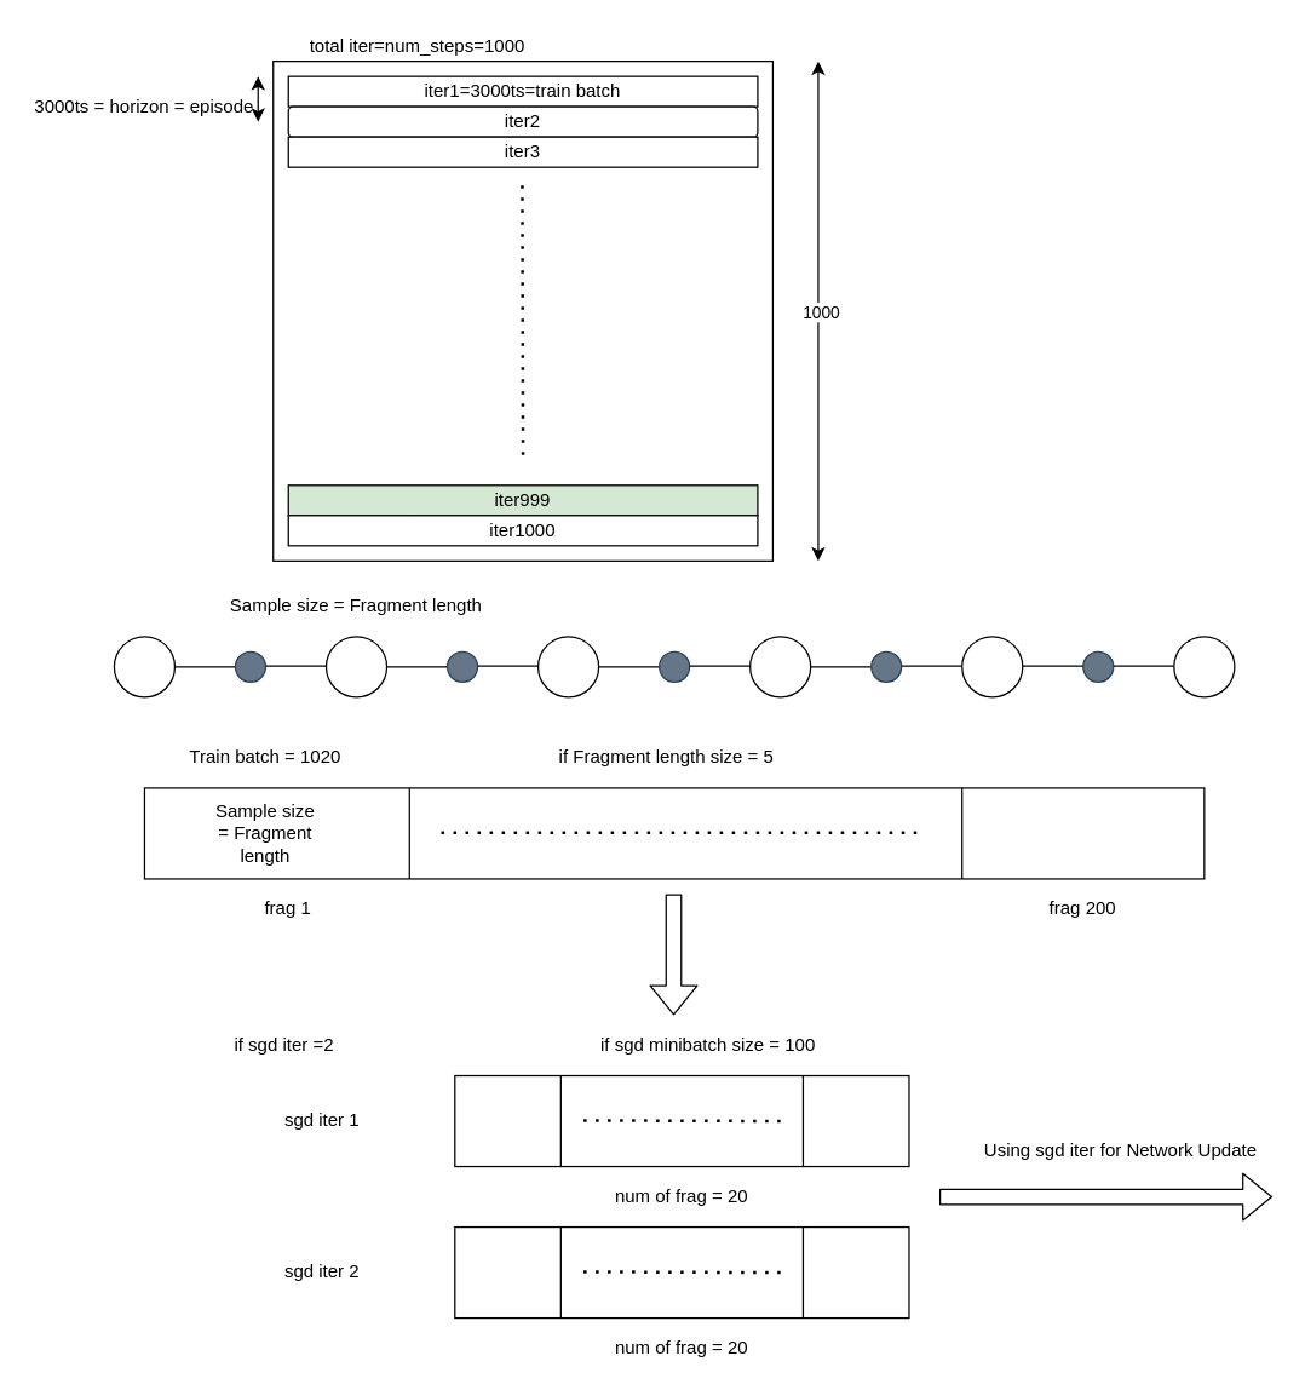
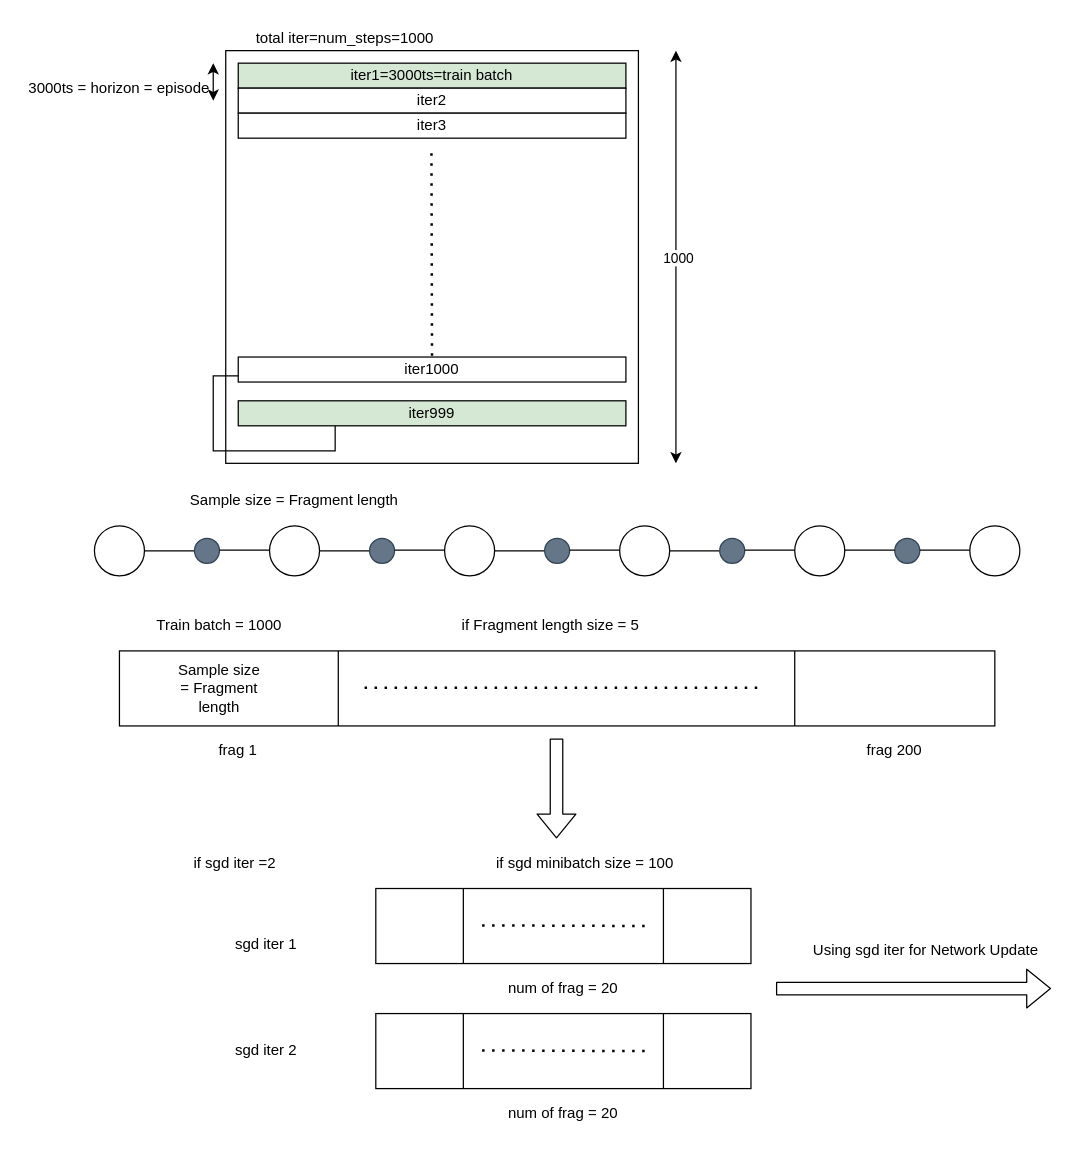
- <mxCell id="3" value="iter1=3000ts=train batch" style="rounded=0;whiteSpace=wrap;html=1;" vertex="1" parent="1"><mxGeometry x="190" y="50" width="310" height="20" as="geometry" /></mxCell>
+ <mxCell id="3" value="iter1=3000ts=train batch" style="rounded=0;whiteSpace=wrap;html=1;fillColor=#d5e8d4;" vertex="1" parent="1"><mxGeometry x="190" y="50" width="310" height="20" as="geometry" /></mxCell>
- <mxCell id="4" value="iter2" style="whiteSpace=wrap;html=1;rounded=1;" vertex="1" parent="1"><mxGeometry x="190" y="70" width="310" height="20" as="geometry" /></mxCell>
+ <mxCell id="4" value="iter2" style="rounded=0;whiteSpace=wrap;html=1;" vertex="1" parent="1"><mxGeometry x="190" y="70" width="310" height="20" as="geometry" /></mxCell>
- <mxCell id="12" value="iter1000" style="rounded=0;whiteSpace=wrap;html=1;" vertex="1" parent="1"><mxGeometry x="190" y="340" width="310" height="20" as="geometry" /></mxCell>
+ <mxCell id="12" value="iter1000" style="rounded=0;whiteSpace=wrap;html=1;" vertex="1" parent="1"><mxGeometry x="190" y="285" width="310" height="20" as="geometry" /></mxCell>
- <mxCell id="20" value="Train batch = 1020" style="text;html=1;strokeColor=none;fillColor=none;align=center;verticalAlign=middle;whiteSpace=wrap;rounded=0;" vertex="1" parent="1"><mxGeometry x="95" y="490" width="160" height="20" as="geometry" /></mxCell>
+ <mxCell id="20" value="Train batch = 1000" style="text;html=1;strokeColor=none;fillColor=none;align=center;verticalAlign=middle;whiteSpace=wrap;rounded=0;" vertex="1" parent="1"><mxGeometry x="95" y="490" width="160" height="20" as="geometry" /></mxCell>
- <mxCell id="55" value="sgd iter 1" style="text;html=1;strokeColor=none;fillColor=none;align=center;verticalAlign=middle;whiteSpace=wrap;rounded=0;" vertex="1" parent="1"><mxGeometry x="155" y="730" width="115" height="20" as="geometry" /></mxCell>
+ <mxCell id="55" value="sgd iter 1" style="text;html=1;strokeColor=none;fillColor=none;align=center;verticalAlign=middle;whiteSpace=wrap;rounded=0;" vertex="1" parent="1"><mxGeometry x="155" y="745" width="115" height="20" as="geometry" /></mxCell>
